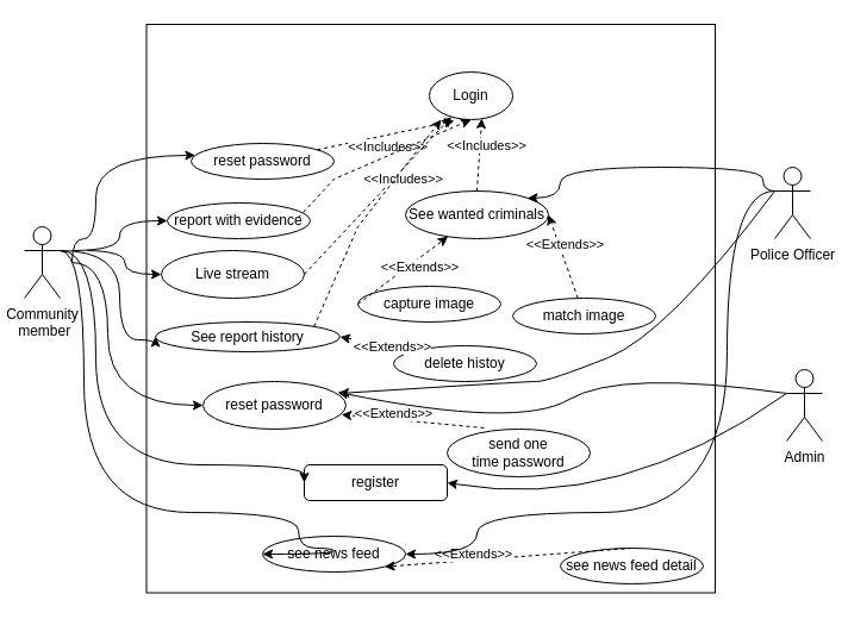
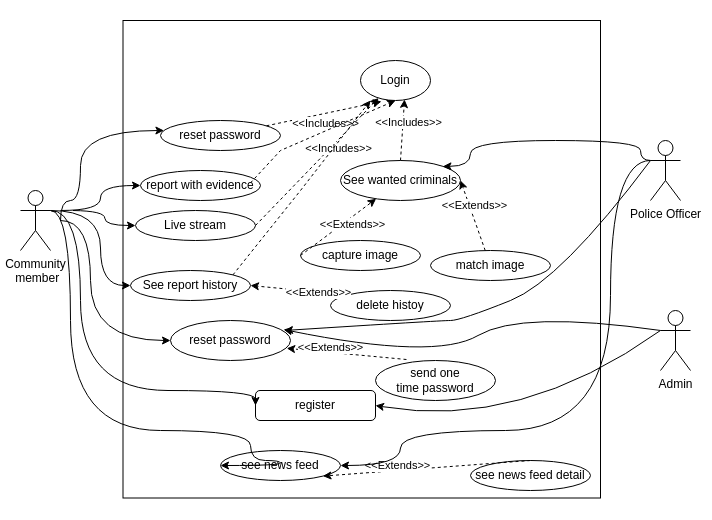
- <mxCell id="9" value="Live stream" style="ellipse;whiteSpace=wrap;html=1;" vertex="1" parent="1"><mxGeometry x="135" y="210" width="120" height="40" as="geometry" /></mxCell>
+ <mxCell id="9" value="Live stream" style="ellipse;whiteSpace=wrap;html=1;" vertex="1" parent="1"><mxGeometry x="135" y="210" width="120" height="30" as="geometry" /></mxCell>
- <mxCell id="14" value="See report history" style="ellipse;whiteSpace=wrap;html=1;" vertex="1" parent="1"><mxGeometry x="130" y="270" width="155" height="25" as="geometry" /></mxCell>
+ <mxCell id="14" value="See report history" style="ellipse;whiteSpace=wrap;html=1;" vertex="1" parent="1"><mxGeometry x="130" y="270" width="120" height="30" as="geometry" /></mxCell>
